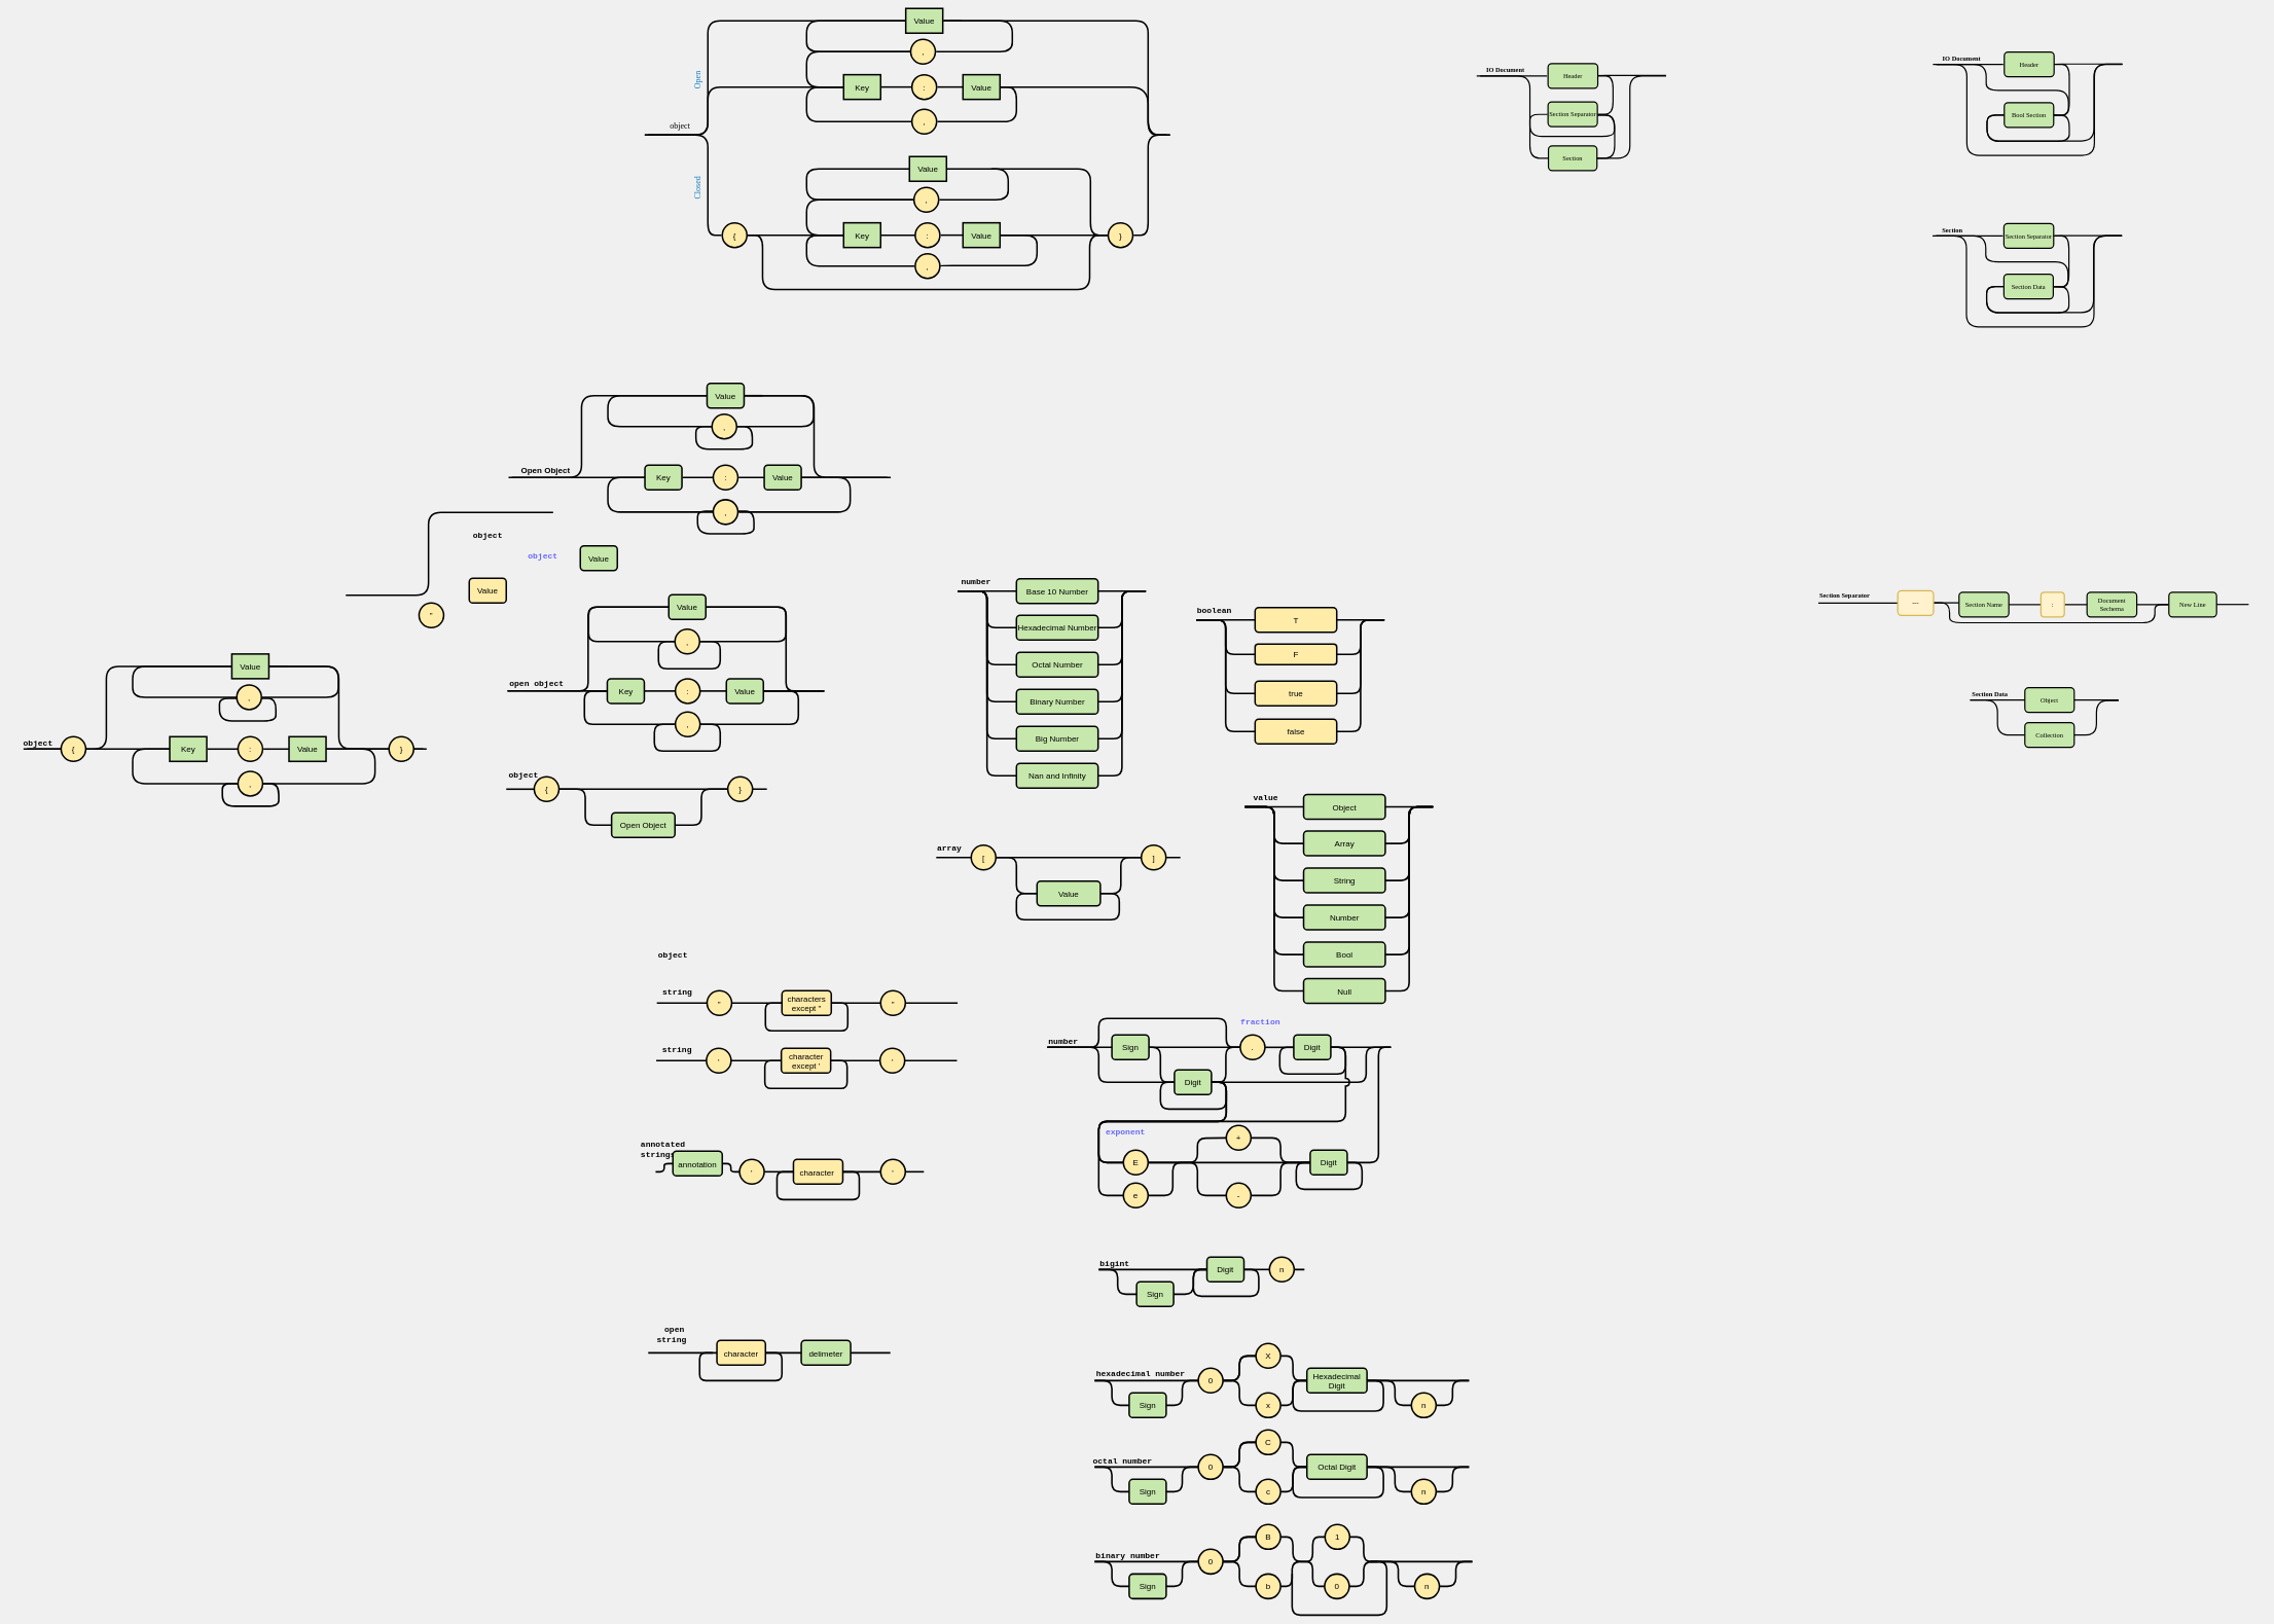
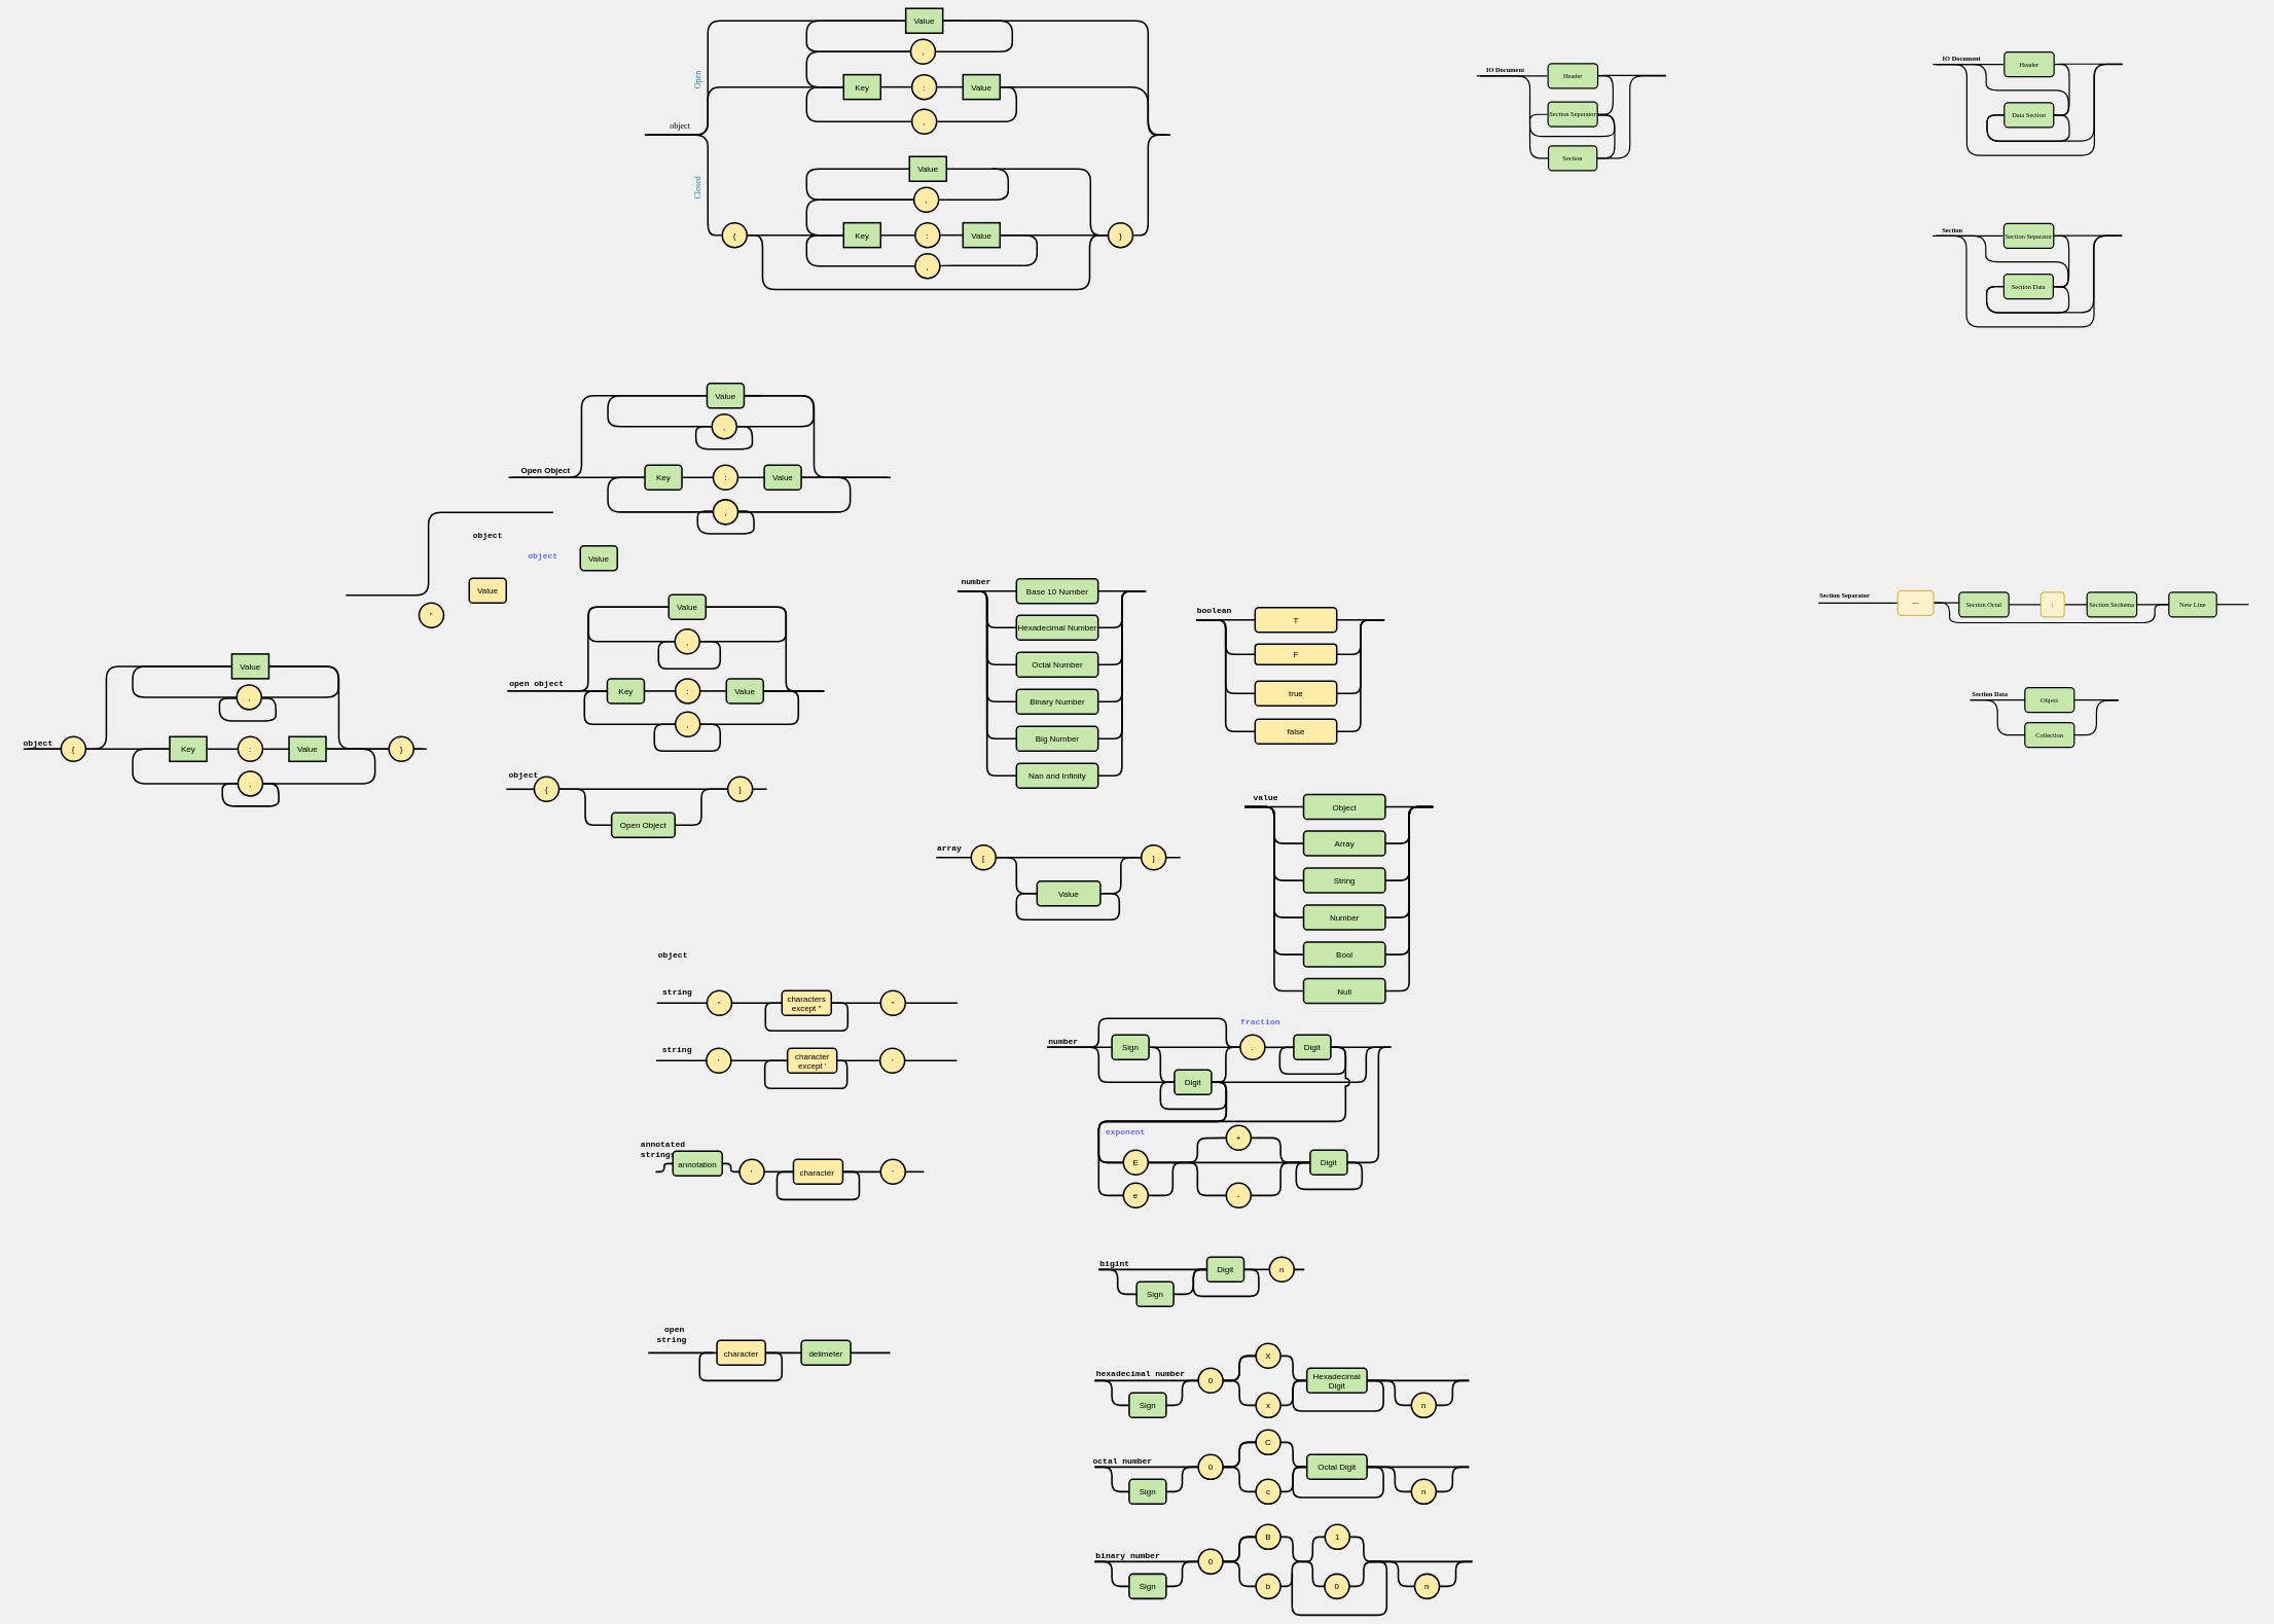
- <mxCell id="117" value="Bool Section" style="html=1;overflow=block;blockSpacing=1;whiteSpace=wrap;fontSize=16;fontColor=default;spacing=3.8;strokeOpacity=100;fillOpacity=100;fillColor=#c7e8ac;strokeWidth=3;lucidId=~.tM_RMryY_O;rounded=1;fontFamily=Lucida Console;" parent="1" vertex="1"><mxGeometry x="4871" y="249" width="120" height="60" as="geometry" /></mxCell>
+ <mxCell id="117" value="Data Section" style="html=1;overflow=block;blockSpacing=1;whiteSpace=wrap;fontSize=16;fontColor=default;spacing=3.8;strokeOpacity=100;fillOpacity=100;fillColor=#c7e8ac;strokeWidth=3;lucidId=~.tM_RMryY_O;rounded=1;fontFamily=Lucida Console;" parent="1" vertex="1"><mxGeometry x="4871" y="249" width="120" height="60" as="geometry" /></mxCell>
- <mxCell id="147" value="Section Name" style="html=1;overflow=block;blockSpacing=1;whiteSpace=wrap;fontSize=16;spacing=3.8;strokeOpacity=100;fillOpacity=100;fillColor=#c7e8ac;strokeWidth=3;lucidId=~.tM_RMryY_O;rounded=1;fontFamily=Lucida Console;strokeColor=default;align=center;verticalAlign=middle;fontColor=default;" parent="1" vertex="1"><mxGeometry x="4761" y="1439" width="121" height="60" as="geometry" /></mxCell>
+ <mxCell id="147" value="Section Octal" style="html=1;overflow=block;blockSpacing=1;whiteSpace=wrap;fontSize=16;spacing=3.8;strokeOpacity=100;fillOpacity=100;fillColor=#c7e8ac;strokeWidth=3;lucidId=~.tM_RMryY_O;rounded=1;fontFamily=Lucida Console;strokeColor=default;align=center;verticalAlign=middle;fontColor=default;" parent="1" vertex="1"><mxGeometry x="4761" y="1439" width="121" height="60" as="geometry" /></mxCell>
- <mxCell id="146" value="Document Sechema" style="html=1;overflow=block;blockSpacing=1;whiteSpace=wrap;fontSize=16;spacing=3.8;strokeOpacity=100;fillOpacity=100;fillColor=#c7e8ac;strokeWidth=3;lucidId=~.tM_RMryY_O;rounded=1;fontFamily=Lucida Console;strokeColor=default;align=center;verticalAlign=middle;fontColor=default;" parent="1" vertex="1"><mxGeometry x="5072" y="1439" width="121" height="60" as="geometry" /></mxCell>
+ <mxCell id="146" value="Section Sechema" style="html=1;overflow=block;blockSpacing=1;whiteSpace=wrap;fontSize=16;spacing=3.8;strokeOpacity=100;fillOpacity=100;fillColor=#c7e8ac;strokeWidth=3;lucidId=~.tM_RMryY_O;rounded=1;fontFamily=Lucida Console;strokeColor=default;align=center;verticalAlign=middle;fontColor=default;" parent="1" vertex="1"><mxGeometry x="5072" y="1439" width="121" height="60" as="geometry" /></mxCell>
- <mxCell id="176" value="character except '" style="whiteSpace=wrap;html=1;fontSize=20;fillColor=#ffeca9;spacing=3.8;strokeWidth=3.8;rounded=1;strokeColor=default;align=center;verticalAlign=middle;fontFamily=Helvetica;fontColor=default;" parent="1" vertex="1"><mxGeometry x="1898.5" y="2547.5" width="120" height="60" as="geometry" /></mxCell>
+ <mxCell id="176" value="character except '" style="whiteSpace=wrap;html=1;fontSize=20;fillColor=#ffeca9;spacing=3.8;strokeWidth=3.8;rounded=1;strokeColor=default;align=center;verticalAlign=middle;fontFamily=Helvetica;fontColor=default;" parent="1" vertex="1"><mxGeometry x="1913.5" y="2547.5" width="120" height="60" as="geometry" /></mxCell>
